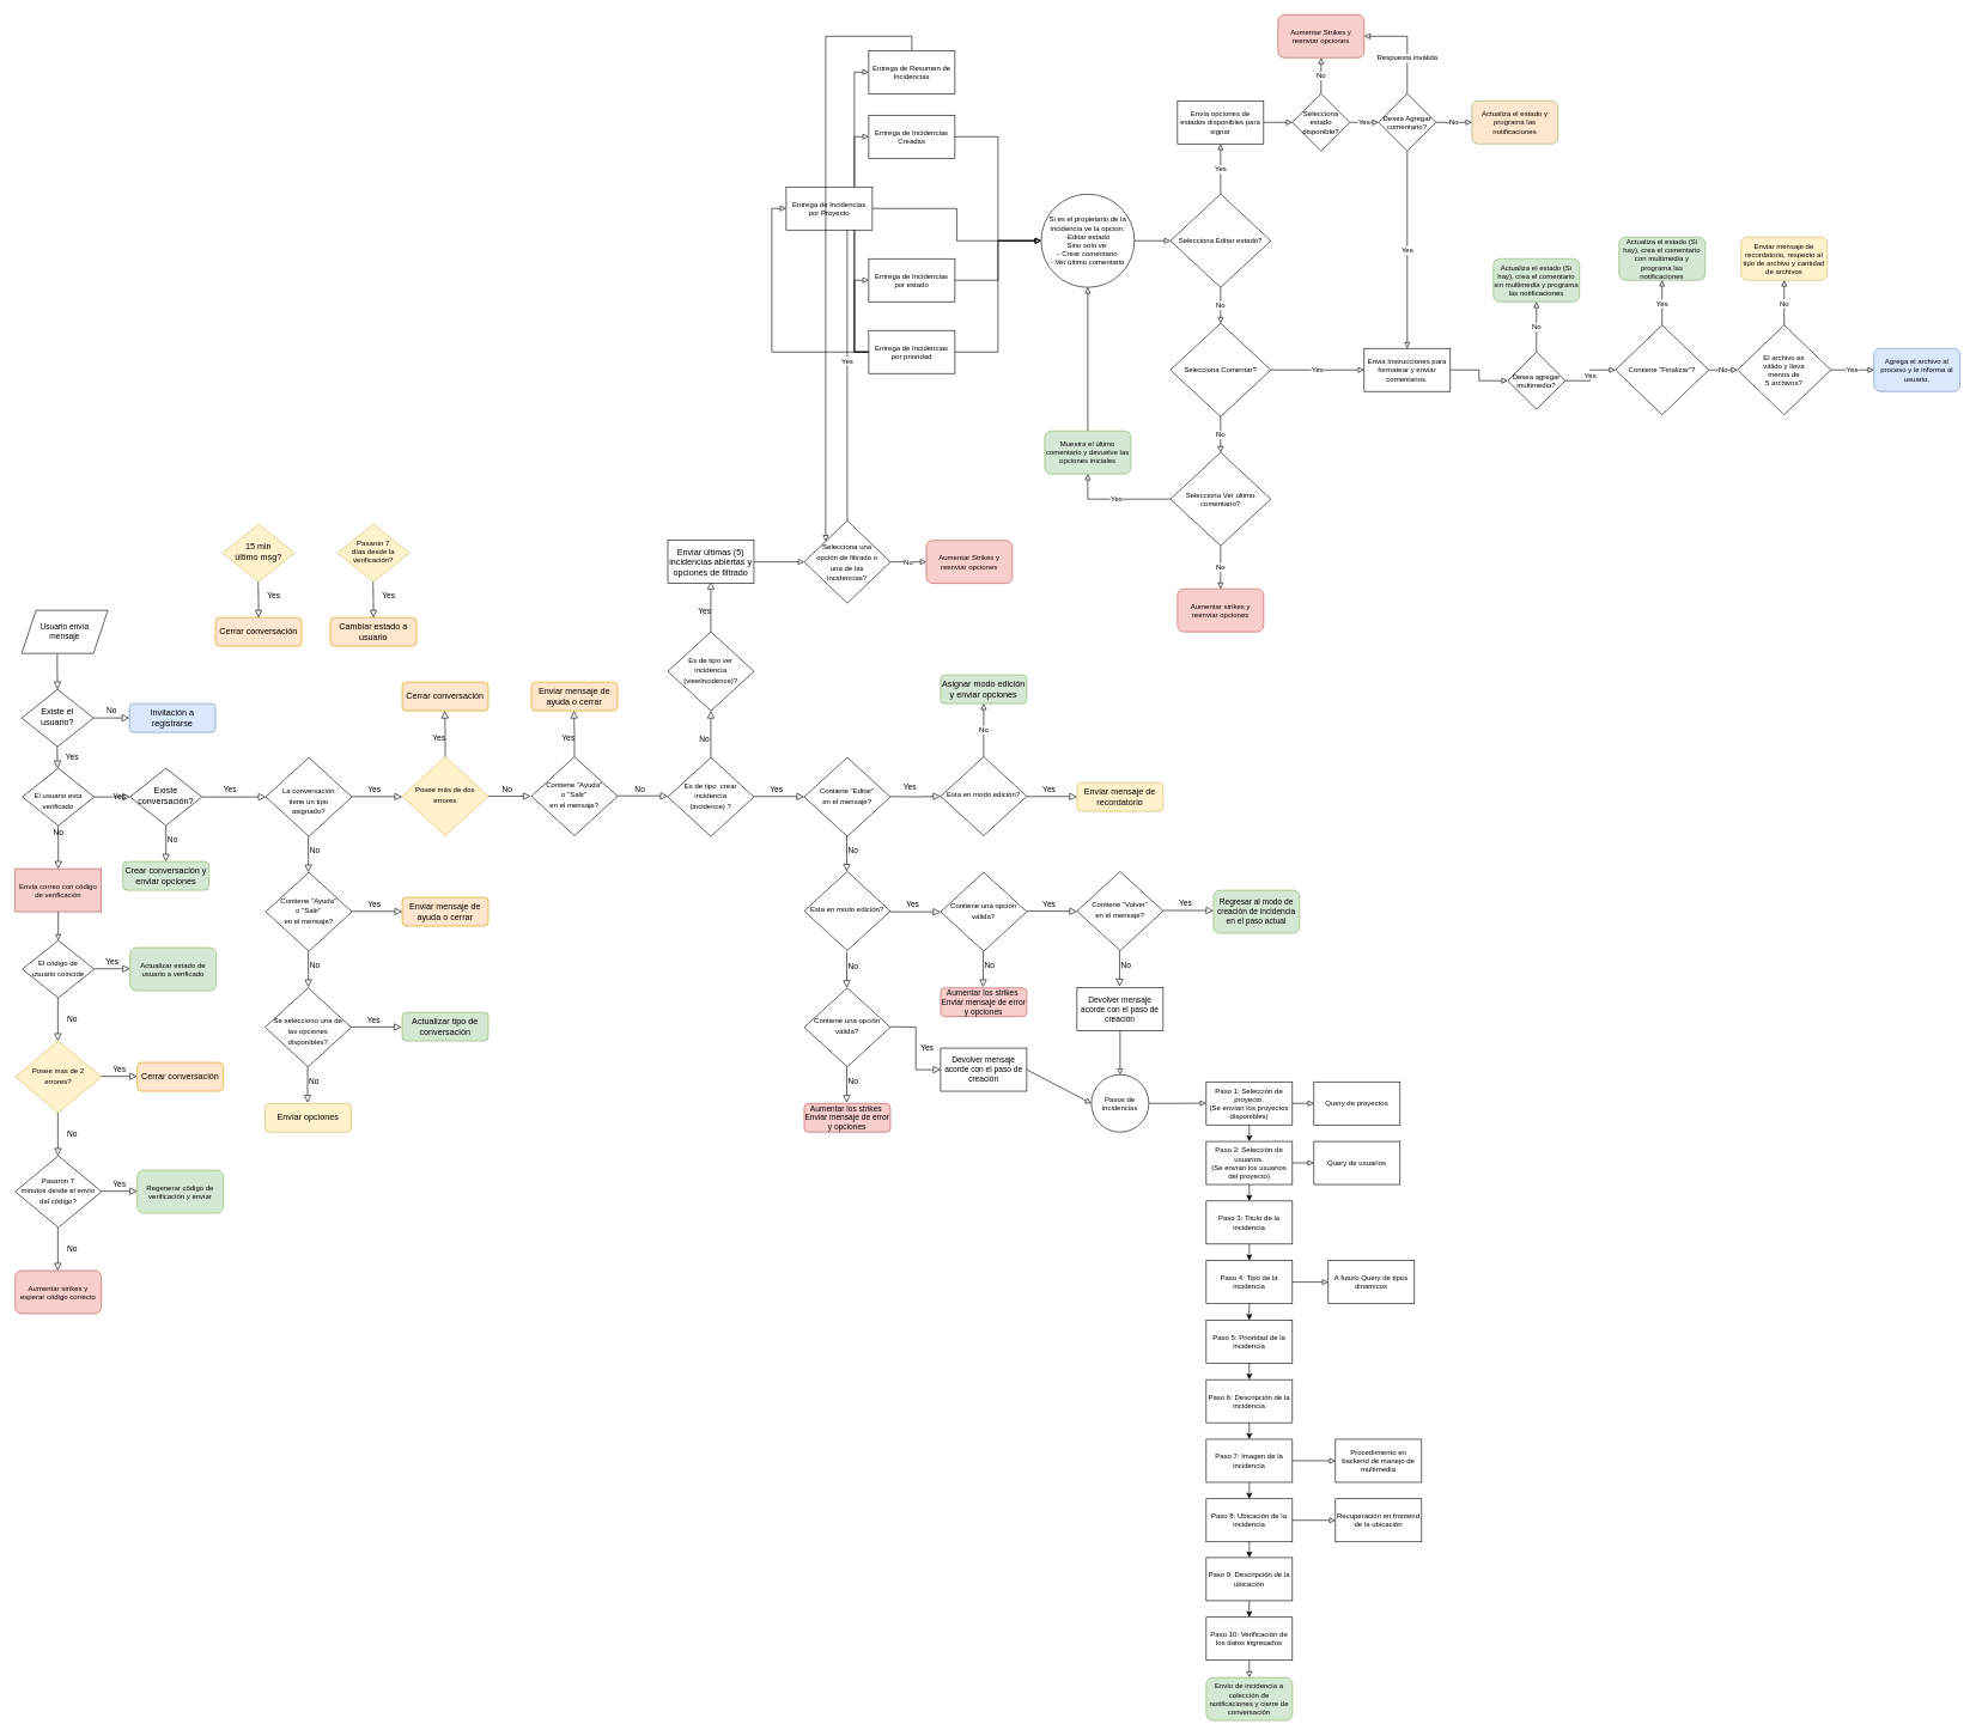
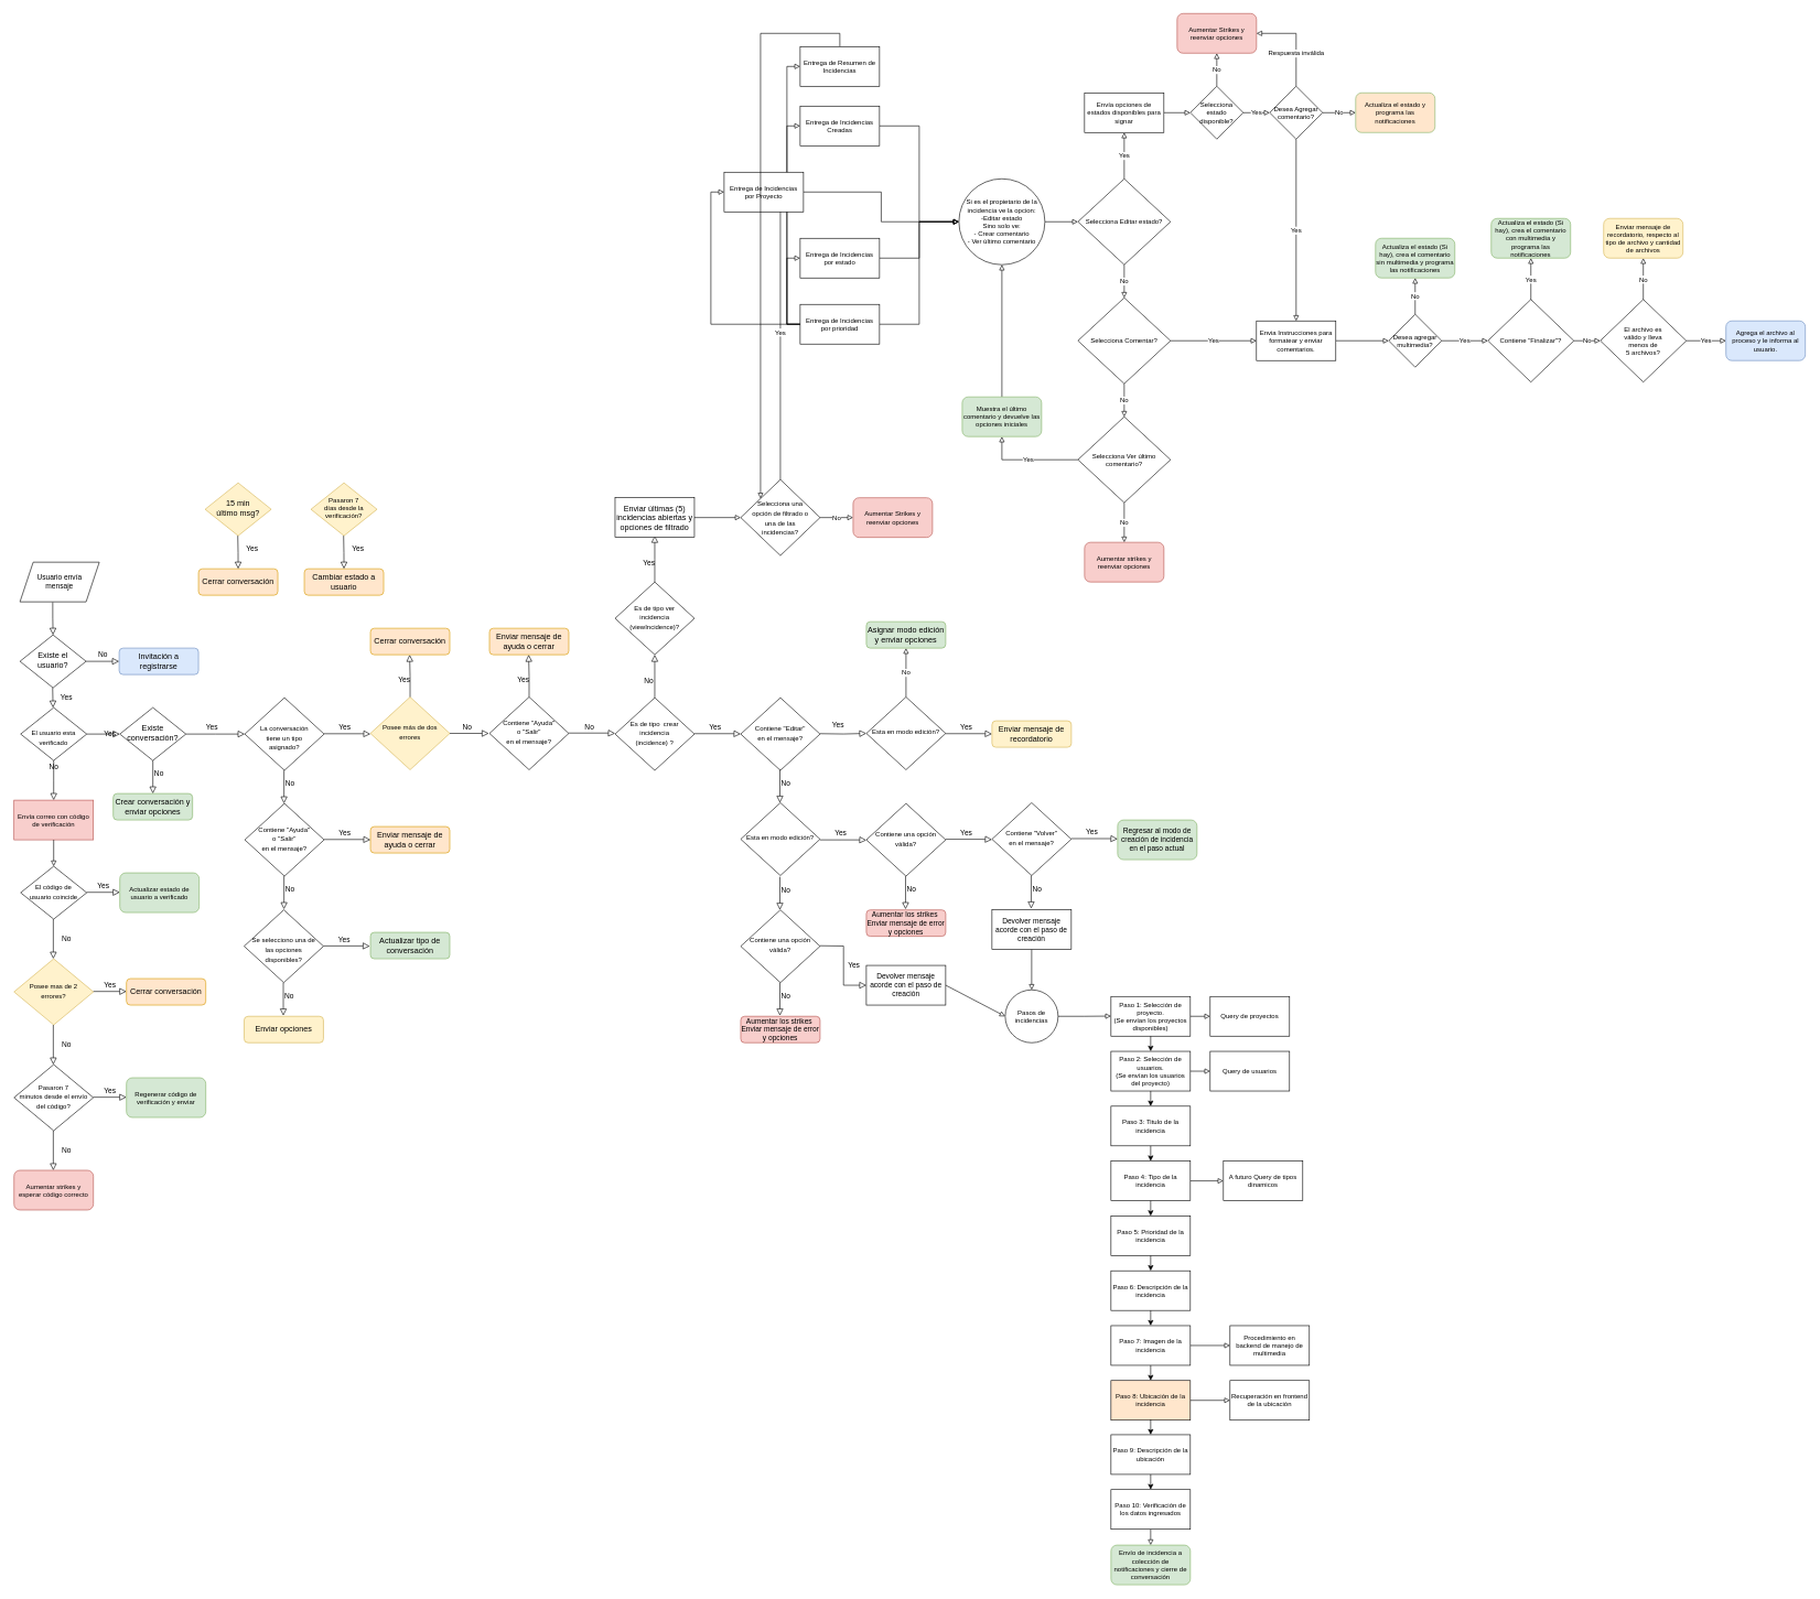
- <mxCell id="169" value="Desea agregar multimedia?" style="rhombus;whiteSpace=wrap;html=1;rounded=0;fontSize=10;" vertex="1" parent="1"><mxGeometry x="2099" y="490" width="80" height="80" as="geometry" /></mxCell>
+ <mxCell id="169" value="Desea agregar multimedia?" style="rhombus;whiteSpace=wrap;html=1;rounded=0;fontSize=10;" vertex="1" parent="1"><mxGeometry x="2099" y="475" width="80" height="80" as="geometry" /></mxCell>
- <mxCell id="105" value="Paso 8: Ubicación de la incidencia" style="rounded=0;whiteSpace=wrap;html=1;fontSize=10;" parent="1" vertex="1"><mxGeometry x="1679" y="2088" width="120" height="60" as="geometry" /></mxCell>
+ <mxCell id="105" value="Paso 8: Ubicación de la incidencia" style="rounded=0;whiteSpace=wrap;html=1;fontSize=10;fillColor=#ffe6cc;" parent="1" vertex="1"><mxGeometry x="1679" y="2088" width="120" height="60" as="geometry" /></mxCell>
